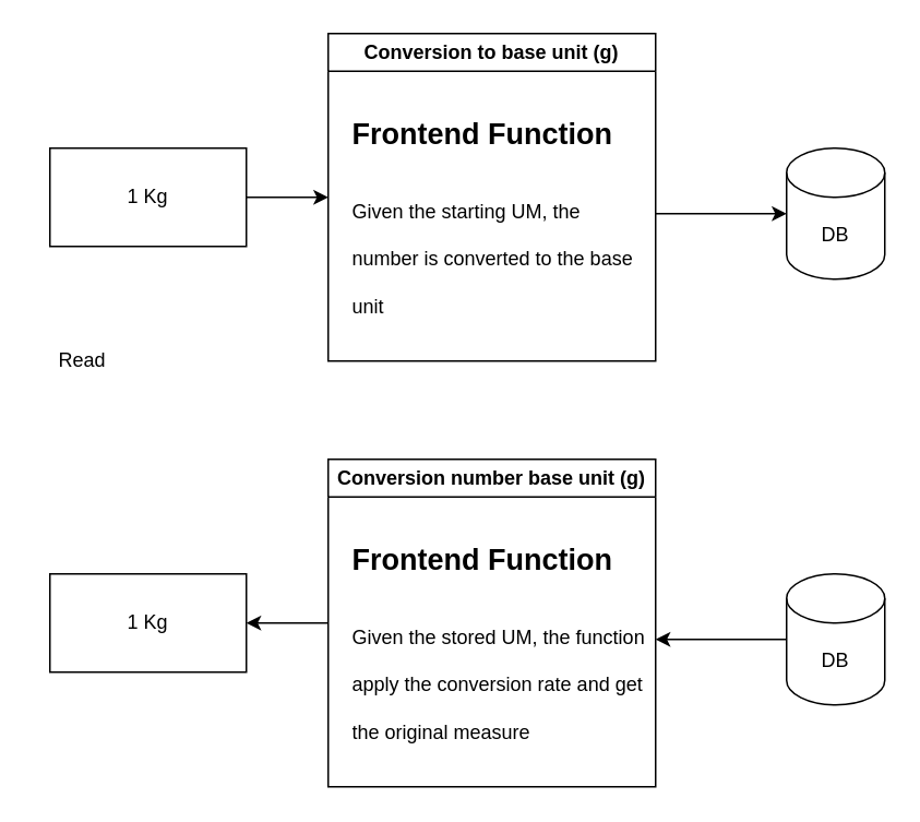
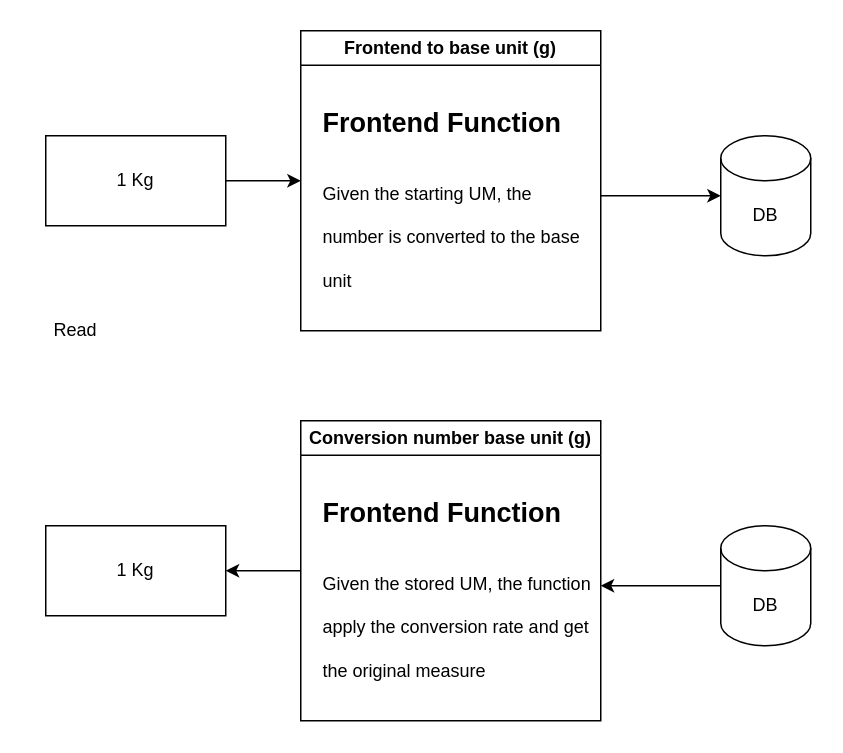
- <mxCell id="4" value="Conversion to base unit (g)" style="swimlane;whiteSpace=wrap;html=1;" parent="1" vertex="1"><mxGeometry x="200" y="20" width="200" height="200" as="geometry" /></mxCell>
+ <mxCell id="4" value="Frontend to base unit (g)" style="swimlane;whiteSpace=wrap;html=1;" parent="1" vertex="1"><mxGeometry x="200" y="20" width="200" height="200" as="geometry" /></mxCell>
